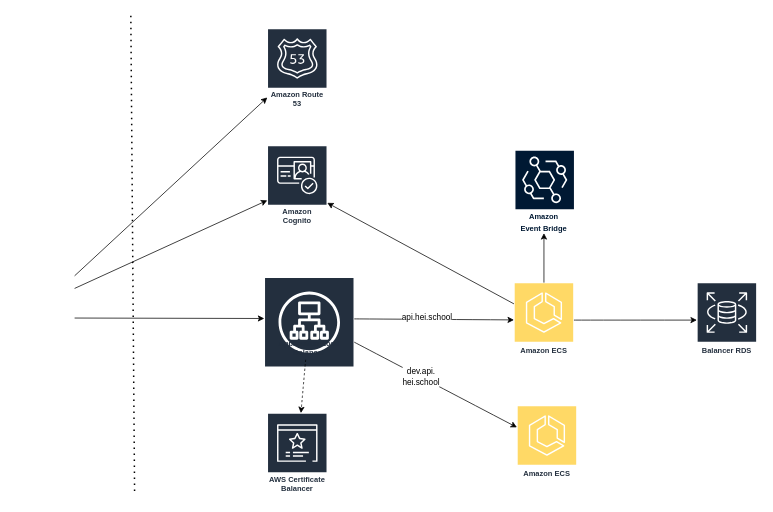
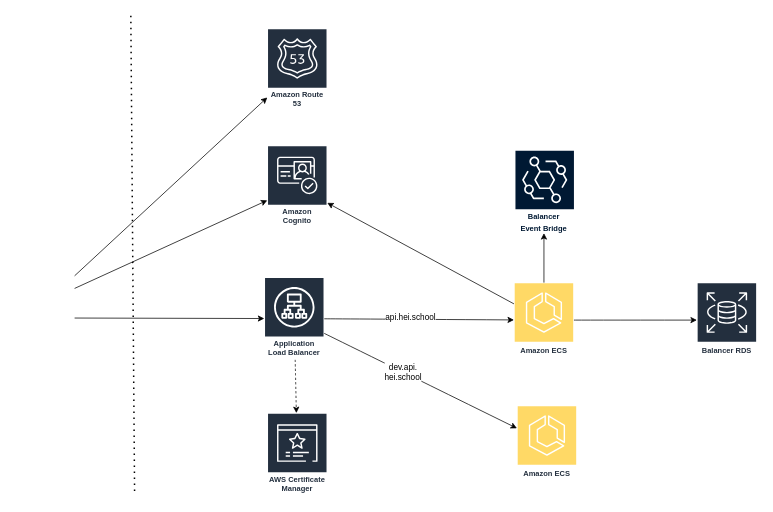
- <mxCell id="21" value="&lt;font face=&quot;Helvetica&quot; style=&quot;font-size: 10px&quot;&gt;&lt;b&gt;Amazon&lt;br&gt;Event Bridge&lt;/b&gt;&lt;/font&gt;" style="text;html=1;strokeColor=none;fillColor=none;align=center;verticalAlign=middle;whiteSpace=wrap;rounded=0;fontFamily=Garamond;fontSize=12;fontColor=#001933;" vertex="1" parent="1"><mxGeometry x="675" y="280" width="100" height="30" as="geometry" /></mxCell>
+ <mxCell id="21" value="&lt;font face=&quot;Helvetica&quot; style=&quot;font-size: 10px&quot;&gt;&lt;b&gt;Balancer&lt;br&gt;Event Bridge&lt;/b&gt;&lt;/font&gt;" style="text;html=1;strokeColor=none;fillColor=none;align=center;verticalAlign=middle;whiteSpace=wrap;rounded=0;fontFamily=Garamond;fontSize=12;fontColor=#001933;" vertex="1" parent="1"><mxGeometry x="675" y="280" width="100" height="30" as="geometry" /></mxCell>
- <mxCell id="5" value="Application Load Balancer" style="sketch=0;outlineConnect=0;fontColor=#232F3E;gradientColor=none;strokeColor=#ffffff;fillColor=#232F3E;dashed=0;verticalLabelPosition=middle;verticalAlign=bottom;align=center;html=1;whiteSpace=wrap;fontSize=10;fontStyle=1;spacing=3;shape=mxgraph.aws4.productIcon;prIcon=mxgraph.aws4.application_load_balancer;" parent="1" vertex="1"><mxGeometry x="352" y="369" width="120" height="110" as="geometry" /></mxCell>
+ <mxCell id="5" value="Application Load Balancer" style="sketch=0;outlineConnect=0;fontColor=#232F3E;gradientColor=none;strokeColor=#ffffff;fillColor=#232F3E;dashed=0;verticalLabelPosition=middle;verticalAlign=bottom;align=center;html=1;whiteSpace=wrap;fontSize=10;fontStyle=1;spacing=3;shape=mxgraph.aws4.productIcon;prIcon=mxgraph.aws4.application_load_balancer;" parent="1" vertex="1"><mxGeometry x="352" y="369" width="80" height="110" as="geometry" /></mxCell>
- <mxCell id="8" value="AWS Certificate Balancer" style="sketch=0;outlineConnect=0;fontColor=#232F3E;gradientColor=none;strokeColor=#ffffff;fillColor=#232F3E;dashed=0;verticalLabelPosition=middle;verticalAlign=bottom;align=center;html=1;whiteSpace=wrap;fontSize=10;fontStyle=1;spacing=3;shape=mxgraph.aws4.productIcon;prIcon=mxgraph.aws4.certificate_manager_3;" parent="1" vertex="1"><mxGeometry x="356" y="550" width="80" height="110" as="geometry" /></mxCell>
+ <mxCell id="8" value="AWS Certificate Manager" style="sketch=0;outlineConnect=0;fontColor=#232F3E;gradientColor=none;strokeColor=#ffffff;fillColor=#232F3E;dashed=0;verticalLabelPosition=middle;verticalAlign=bottom;align=center;html=1;whiteSpace=wrap;fontSize=10;fontStyle=1;spacing=3;shape=mxgraph.aws4.productIcon;prIcon=mxgraph.aws4.certificate_manager_3;" parent="1" vertex="1"><mxGeometry x="356" y="550" width="80" height="110" as="geometry" /></mxCell>
